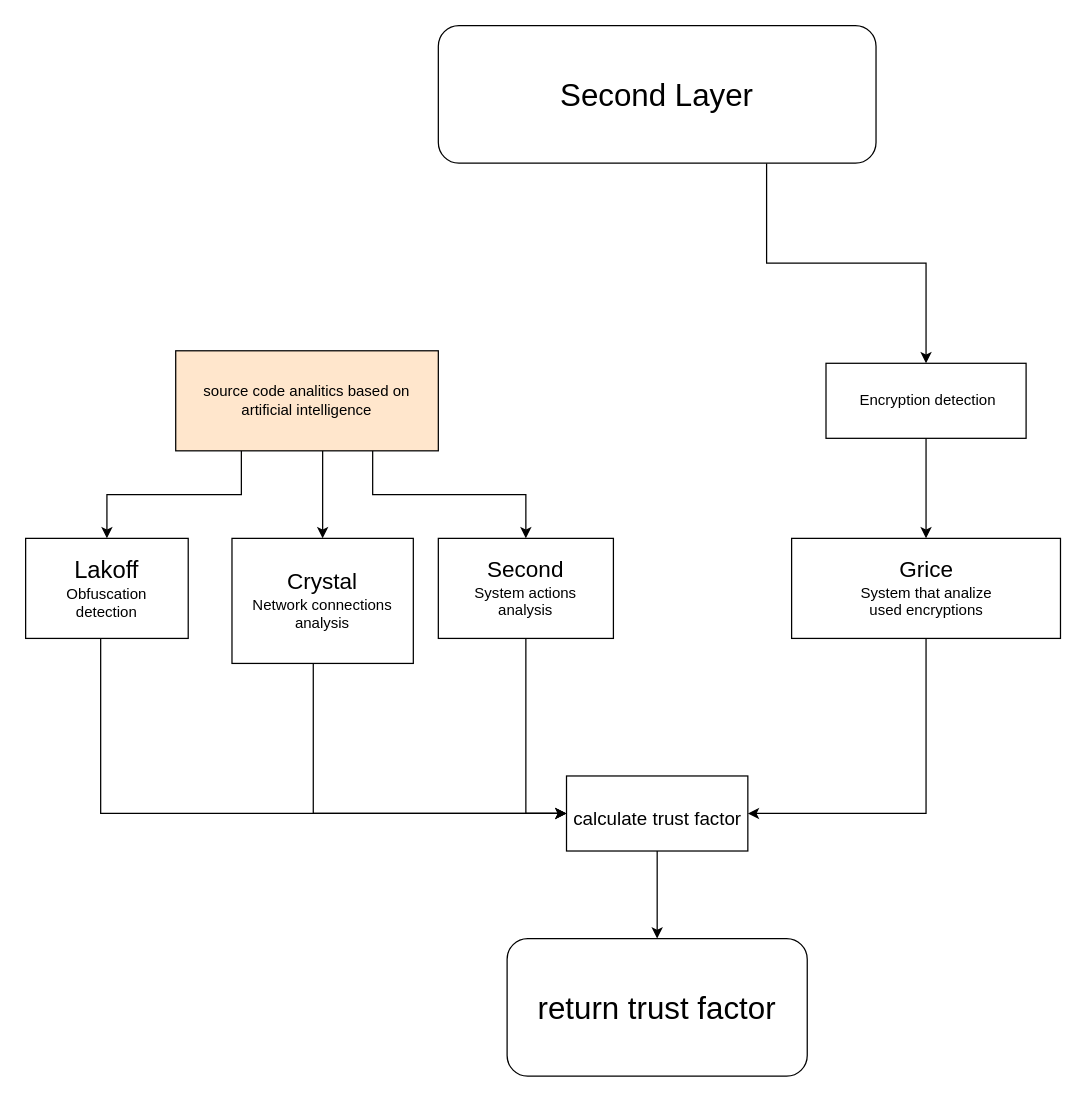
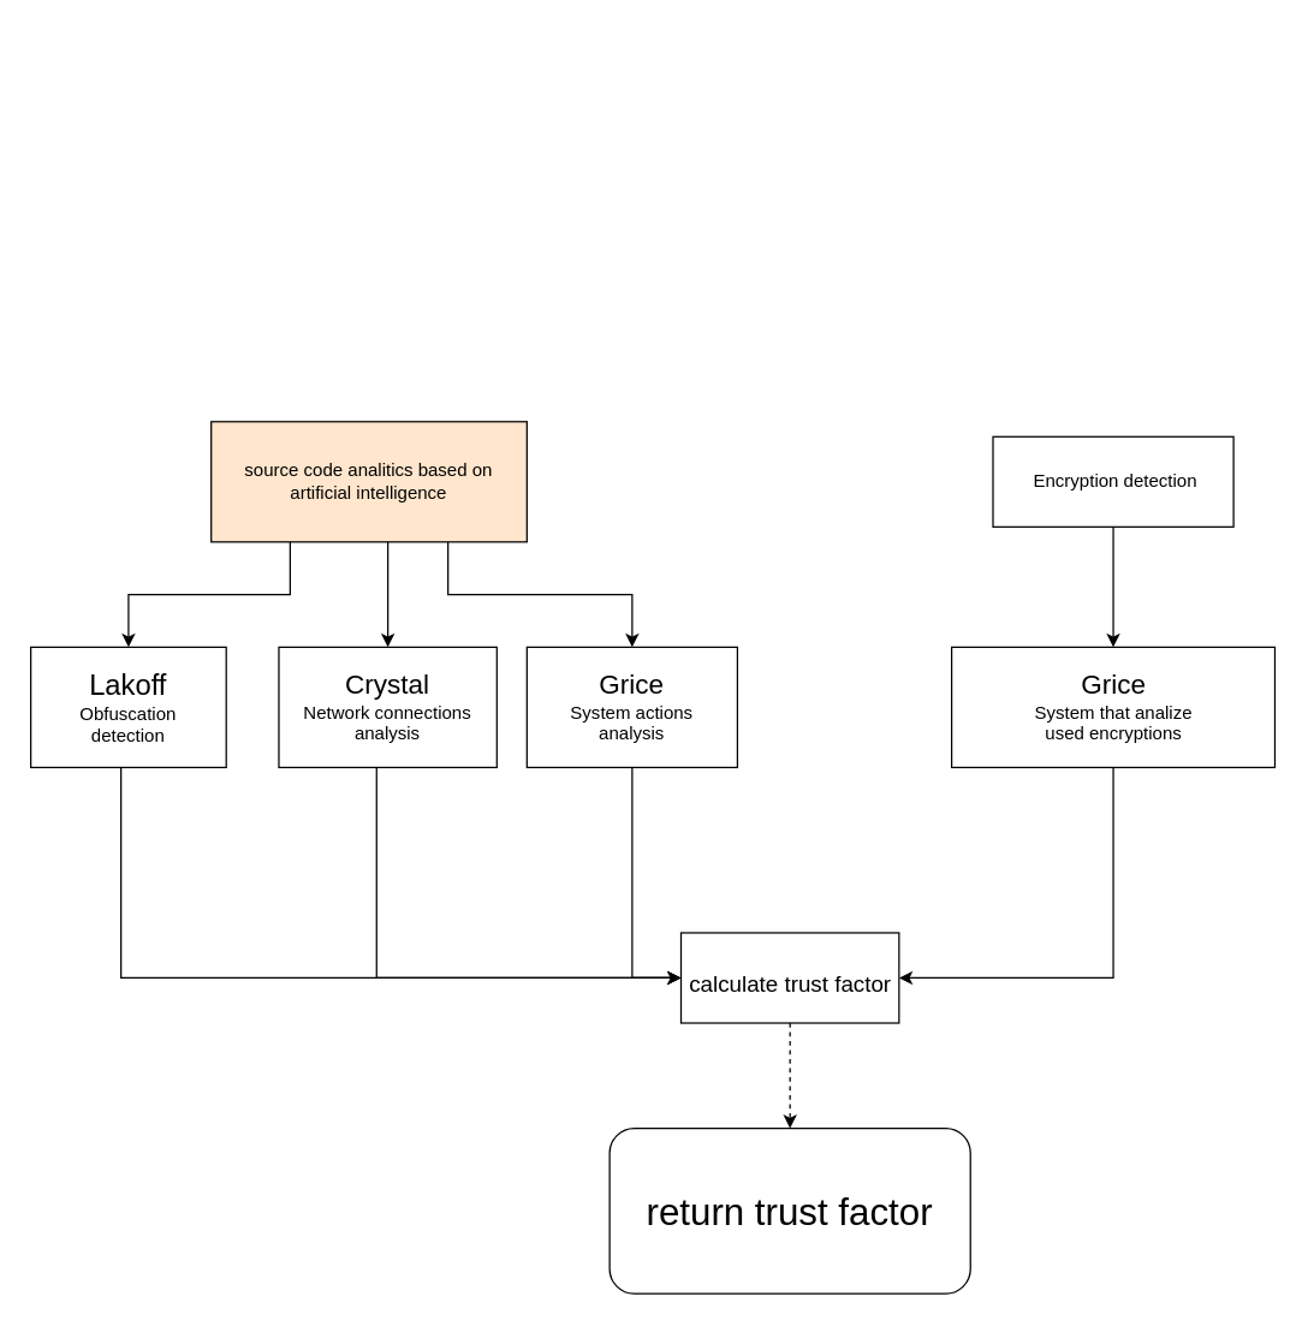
- <mxCell id="3" value="&lt;font style=&quot;font-size: 25px;&quot;&gt;Second Layer &lt;/font&gt;" style="rounded=1;whiteSpace=wrap;html=1;" parent="1" vertex="1"><mxGeometry x="350" y="20" width="350" height="110" as="geometry" /></mxCell>
- <mxCell id="2" style="edgeStyle=orthogonalEdgeStyle;rounded=0;orthogonalLoop=1;jettySize=auto;html=1;exitX=0.75;exitY=1;exitDx=0;exitDy=0;entryX=0.5;entryY=0;entryDx=0;entryDy=0;" parent="1" source="3" target="4" edge="1"><mxGeometry relative="1" as="geometry" /></mxCell>
- <mxCell id="17" value="&lt;div&gt;&lt;font style=&quot;font-size: 18px;&quot;&gt;Second&lt;/font&gt;&lt;div class=&quot;markup-eYLPri messageContent-2t3eCI&quot; id=&quot;message-content-1027258140078637156&quot;&gt;System actions&lt;br&gt; analysis &lt;span class=&quot;timestamp-p1Df1m&quot;&gt;&lt;time datetime=&quot;2022-10-05T16:37:39.793Z&quot; aria-label=&quot;Edytowano Dziś o 18:37&quot;&gt;&lt;/time&gt;&lt;/span&gt;&lt;/div&gt;&lt;/div&gt;" style="rounded=0;whiteSpace=wrap;html=1;fontSize=12;" parent="1" vertex="1"><mxGeometry x="350" y="430" width="140" height="80" as="geometry" /></mxCell>
+ <mxCell id="17" value="&lt;div&gt;&lt;font style=&quot;font-size: 18px;&quot;&gt;Grice&lt;/font&gt;&lt;div class=&quot;markup-eYLPri messageContent-2t3eCI&quot; id=&quot;message-content-1027258140078637156&quot;&gt;System actions&lt;br&gt; analysis &lt;span class=&quot;timestamp-p1Df1m&quot;&gt;&lt;time datetime=&quot;2022-10-05T16:37:39.793Z&quot; aria-label=&quot;Edytowano Dziś o 18:37&quot;&gt;&lt;/time&gt;&lt;/span&gt;&lt;/div&gt;&lt;/div&gt;" style="rounded=0;whiteSpace=wrap;html=1;fontSize=12;" parent="1" vertex="1"><mxGeometry x="350" y="430" width="140" height="80" as="geometry" /></mxCell>
- <mxCell id="15" value="&lt;div&gt;&lt;font style=&quot;font-size: 18px;&quot;&gt;Crystal&lt;/font&gt;&lt;/div&gt;&lt;div class=&quot;markup-eYLPri messageContent-2t3eCI&quot; id=&quot;message-content-1027258140078637156&quot;&gt;Network connections analysis &lt;span class=&quot;timestamp-p1Df1m&quot;&gt;&lt;time datetime=&quot;2022-10-05T16:37:39.793Z&quot; aria-label=&quot;Edytowano Dziś o 18:37&quot;&gt;&lt;/time&gt;&lt;/span&gt;&lt;/div&gt;" style="rounded=0;whiteSpace=wrap;html=1;fontSize=12;" parent="1" vertex="1"><mxGeometry x="185" y="430" width="145" height="100" as="geometry" /></mxCell>
+ <mxCell id="15" value="&lt;div&gt;&lt;font style=&quot;font-size: 18px;&quot;&gt;Crystal&lt;/font&gt;&lt;/div&gt;&lt;div class=&quot;markup-eYLPri messageContent-2t3eCI&quot; id=&quot;message-content-1027258140078637156&quot;&gt;Network connections analysis &lt;span class=&quot;timestamp-p1Df1m&quot;&gt;&lt;time datetime=&quot;2022-10-05T16:37:39.793Z&quot; aria-label=&quot;Edytowano Dziś o 18:37&quot;&gt;&lt;/time&gt;&lt;/span&gt;&lt;/div&gt;" style="rounded=0;whiteSpace=wrap;html=1;fontSize=12;" parent="1" vertex="1"><mxGeometry x="185" y="430" width="145" height="80" as="geometry" /></mxCell>
- <mxCell id="18" style="edgeStyle=orthogonalEdgeStyle;rounded=0;orthogonalLoop=1;jettySize=auto;html=1;entryX=0.5;entryY=0;entryDx=0;entryDy=0;fontSize=15;" parent="1" source="19" target="20" edge="1"><mxGeometry relative="1" as="geometry" /></mxCell>
+ <mxCell id="18" style="edgeStyle=orthogonalEdgeStyle;rounded=0;orthogonalLoop=1;jettySize=auto;html=1;entryX=0.5;entryY=0;entryDx=0;entryDy=0;fontSize=15;dashed=1;" parent="1" source="19" target="20" edge="1"><mxGeometry relative="1" as="geometry" /></mxCell>
